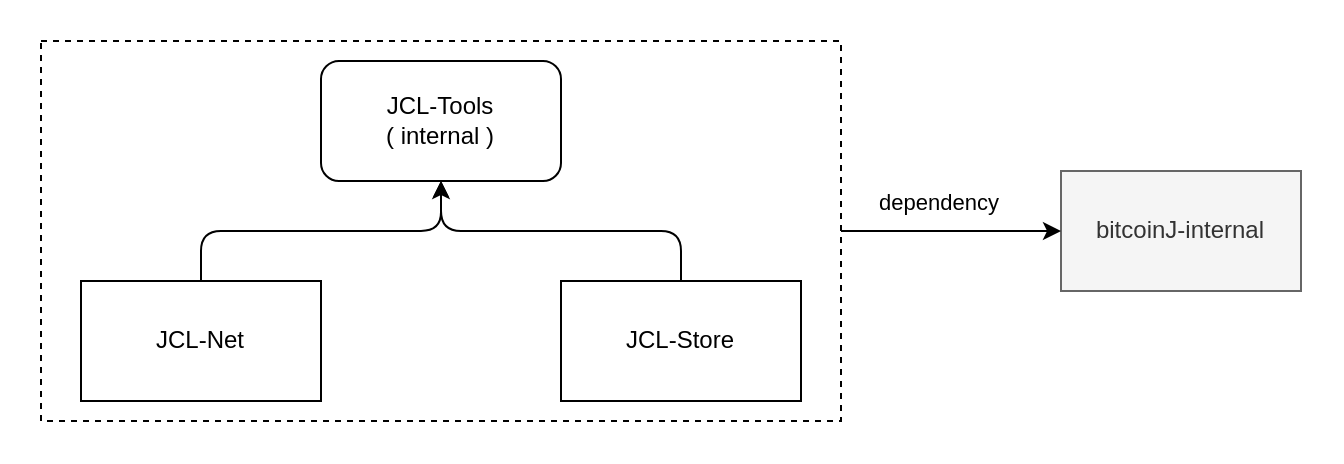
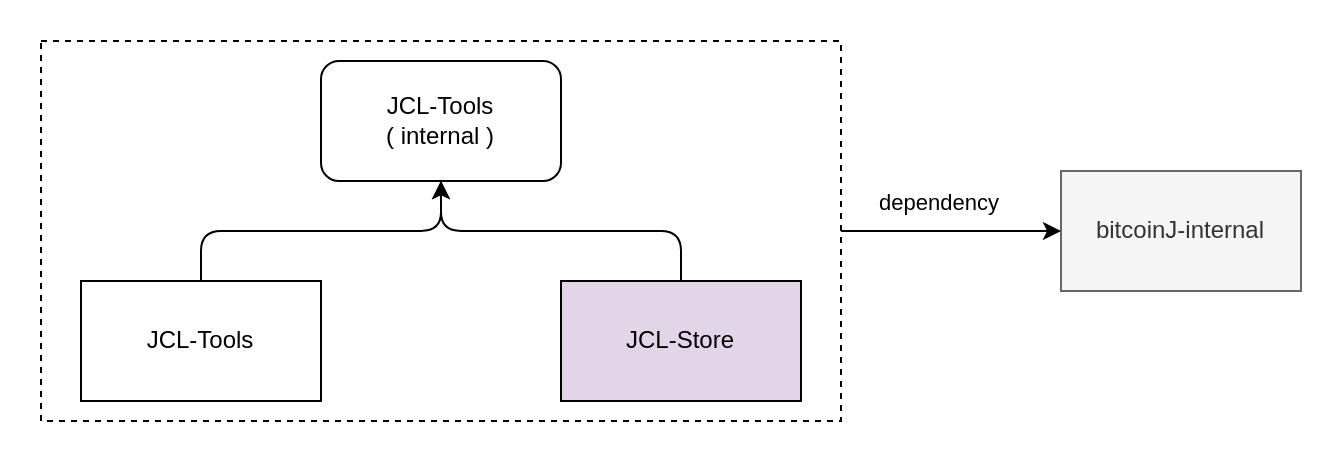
- <mxCell id="7" value="" style="edgeStyle=elbowEdgeStyle;elbow=vertical;endArrow=open;html=1;entryX=0.5;entryY=1;entryDx=0;entryDy=0;exitX=0.5;exitY=0;exitDx=0;exitDy=0;" parent="1" source="6" target="4" edge="1"><mxGeometry width="50" height="50" relative="1" as="geometry"><mxPoint x="350" y="150" as="sourcePoint" /><mxPoint x="230" y="100" as="targetPoint" /></mxGeometry></mxCell>
+ <mxCell id="7" value="" style="edgeStyle=elbowEdgeStyle;elbow=vertical;endArrow=classic;html=1;entryX=0.5;entryY=1;entryDx=0;entryDy=0;exitX=0.5;exitY=0;exitDx=0;exitDy=0;" parent="1" source="6" target="4" edge="1"><mxGeometry width="50" height="50" relative="1" as="geometry"><mxPoint x="350" y="150" as="sourcePoint" /><mxPoint x="230" y="100" as="targetPoint" /></mxGeometry></mxCell>
- <mxCell id="3" value="JCL-Net" style="rounded=0;whiteSpace=wrap;html=1;" parent="1" vertex="1"><mxGeometry x="40" y="140" width="120" height="60" as="geometry" /></mxCell>
+ <mxCell id="3" value="JCL-Tools" style="rounded=0;whiteSpace=wrap;html=1;" parent="1" vertex="1"><mxGeometry x="40" y="140" width="120" height="60" as="geometry" /></mxCell>
- <mxCell id="6" value="JCL-Store" style="rounded=0;whiteSpace=wrap;html=1;" parent="1" vertex="1"><mxGeometry x="280" y="140" width="120" height="60" as="geometry" /></mxCell>
+ <mxCell id="6" value="JCL-Store" style="rounded=0;whiteSpace=wrap;html=1;fillColor=#e1d5e7;" parent="1" vertex="1"><mxGeometry x="280" y="140" width="120" height="60" as="geometry" /></mxCell>
